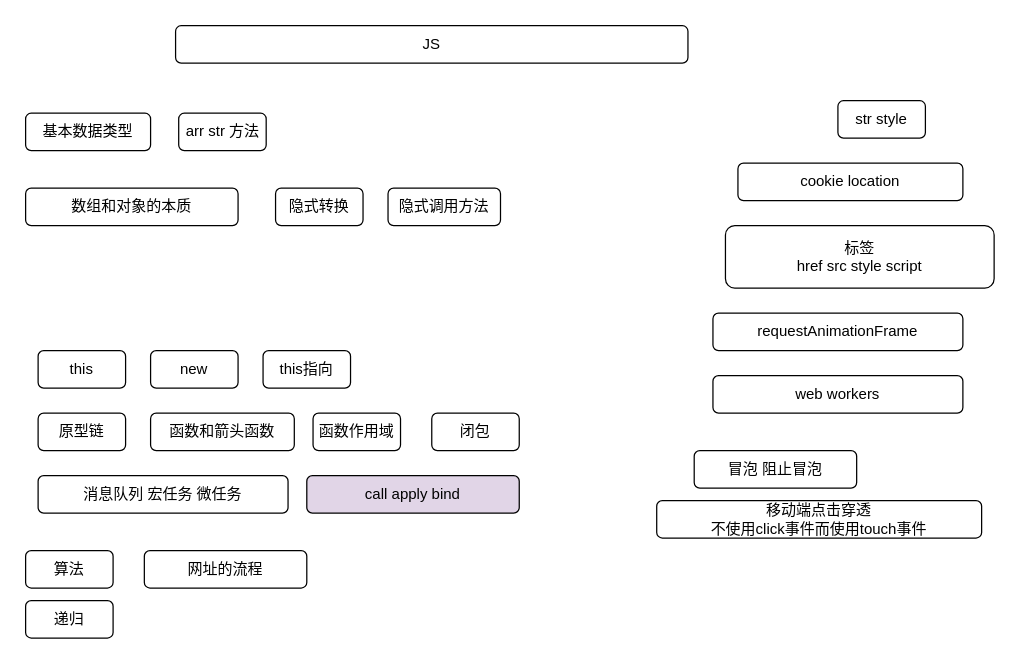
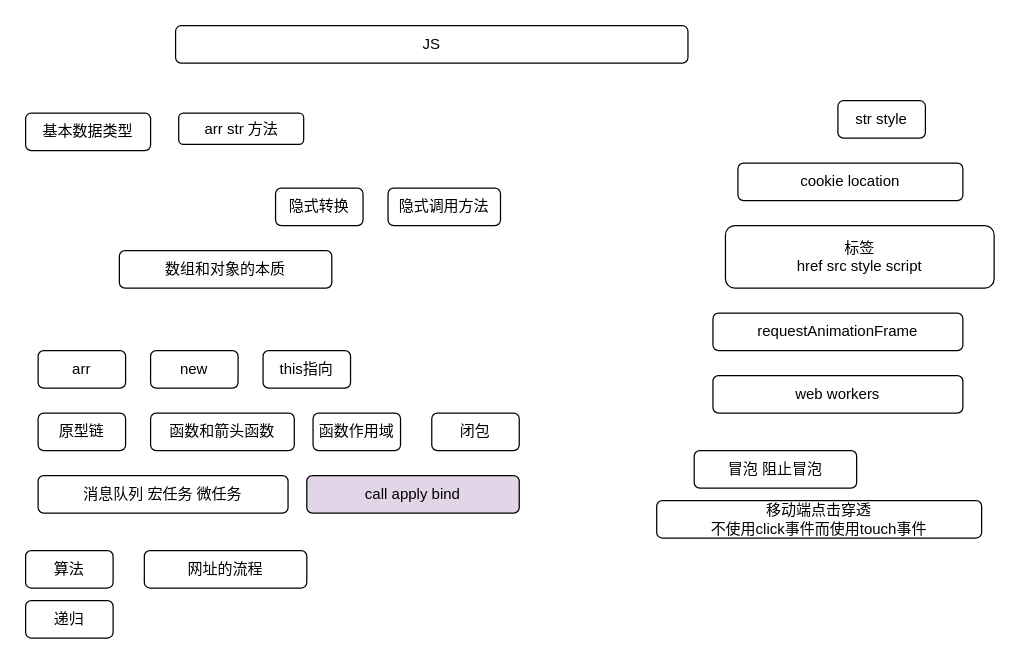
- <mxCell id="4" value="arr str 方法" style="rounded=1;whiteSpace=wrap;html=1;" parent="1" vertex="1"><mxGeometry x="142.5" y="90" width="70" height="30" as="geometry" /></mxCell>
+ <mxCell id="4" value="arr str 方法" style="rounded=1;whiteSpace=wrap;html=1;" parent="1" vertex="1"><mxGeometry x="142.5" y="90" width="100" height="25" as="geometry" /></mxCell>
- <mxCell id="12" value="数组和对象的本质" style="rounded=1;whiteSpace=wrap;html=1;" parent="1" vertex="1"><mxGeometry x="20" y="150" width="170" height="30" as="geometry" /></mxCell>
+ <mxCell id="12" value="数组和对象的本质" style="rounded=1;whiteSpace=wrap;html=1;" parent="1" vertex="1"><mxGeometry x="95" y="200" width="170" height="30" as="geometry" /></mxCell>
- <mxCell id="5" value="this" style="rounded=1;whiteSpace=wrap;html=1;" parent="1" vertex="1"><mxGeometry x="30" y="280" width="70" height="30" as="geometry" /></mxCell>
+ <mxCell id="5" value="arr" style="rounded=1;whiteSpace=wrap;html=1;" parent="1" vertex="1"><mxGeometry x="30" y="280" width="70" height="30" as="geometry" /></mxCell>
